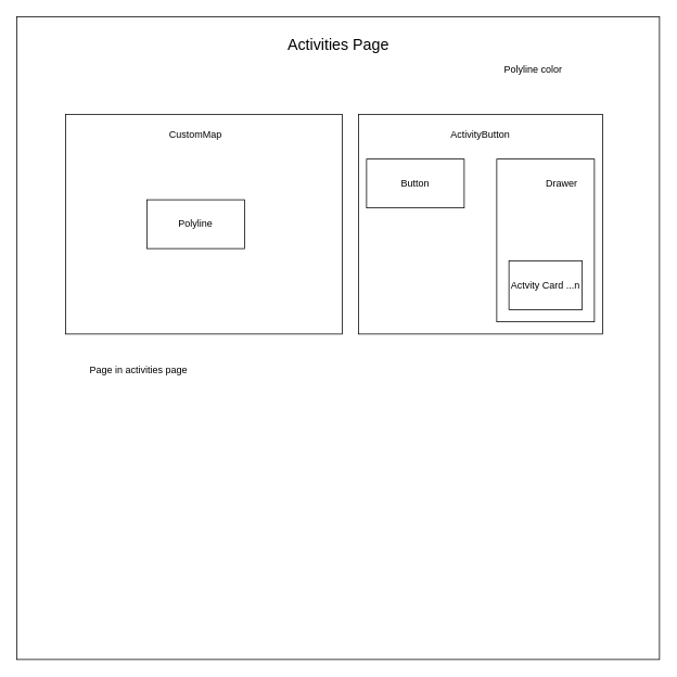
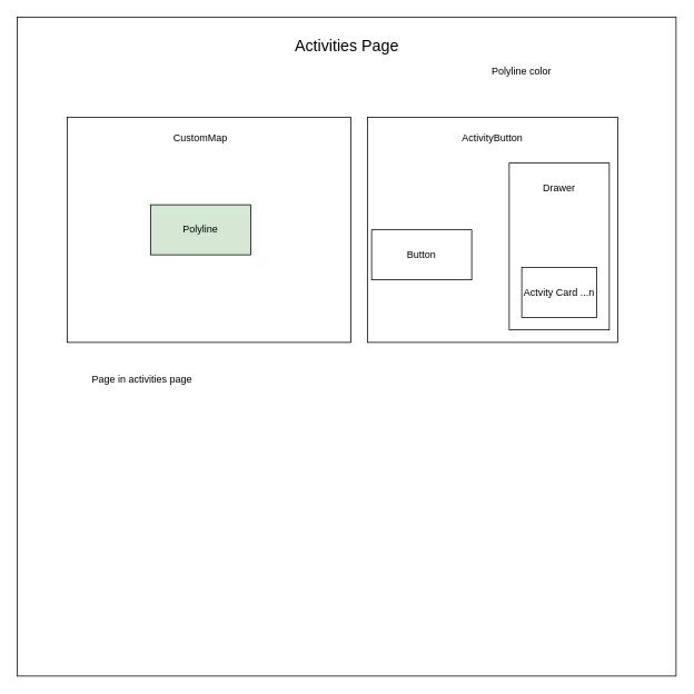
- <mxCell id="13" value="Polyline color" style="text;html=1;align=center;verticalAlign=middle;whiteSpace=wrap;rounded=0;" vertex="1" parent="1"><mxGeometry x="600" y="70" width="110" height="30" as="geometry" /></mxCell>
+ <mxCell id="13" value="Polyline color" style="text;html=1;align=center;verticalAlign=middle;whiteSpace=wrap;rounded=0;" vertex="1" parent="1"><mxGeometry x="570" y="70" width="110" height="30" as="geometry" /></mxCell>
- <mxCell id="7" value="Button" style="rounded=0;whiteSpace=wrap;html=1;" vertex="1" parent="1"><mxGeometry x="450" y="195" width="120" height="60" as="geometry" /></mxCell>
+ <mxCell id="7" value="Button" style="rounded=0;whiteSpace=wrap;html=1;" vertex="1" parent="1"><mxGeometry x="445" y="275" width="120" height="60" as="geometry" /></mxCell>
- <mxCell id="9" value="Drawer" style="text;html=1;align=center;verticalAlign=middle;whiteSpace=wrap;rounded=0;" vertex="1" parent="1"><mxGeometry x="660" y="210" width="60" height="30" as="geometry" /></mxCell>
+ <mxCell id="9" value="Drawer" style="text;html=1;align=center;verticalAlign=middle;whiteSpace=wrap;rounded=0;" vertex="1" parent="1"><mxGeometry x="640" y="210" width="60" height="30" as="geometry" /></mxCell>
- <mxCell id="11" value="Polyline" style="rounded=0;whiteSpace=wrap;html=1;" vertex="1" parent="1"><mxGeometry x="180" y="245" width="120" height="60" as="geometry" /></mxCell>
+ <mxCell id="11" value="Polyline" style="rounded=0;whiteSpace=wrap;html=1;fillColor=#d5e8d4;" vertex="1" parent="1"><mxGeometry x="180" y="245" width="120" height="60" as="geometry" /></mxCell>
